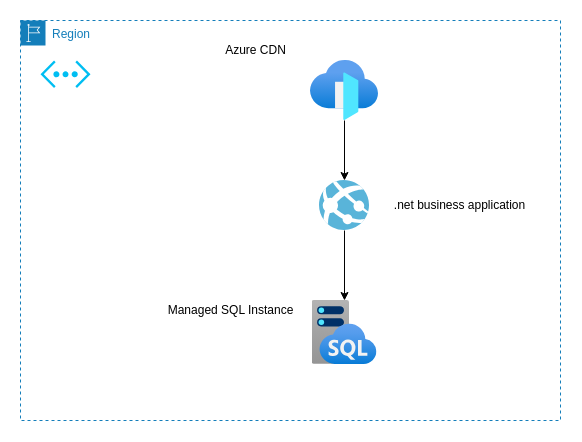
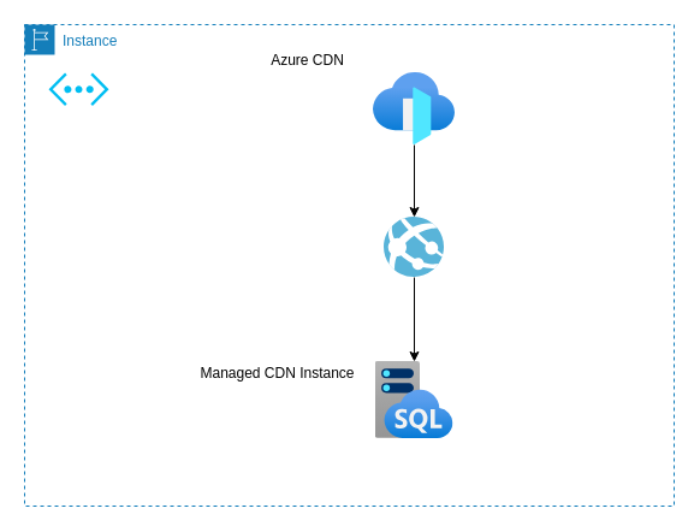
- <mxCell id="2" value="Region" style="points=[[0,0],[0.25,0],[0.5,0],[0.75,0],[1,0],[1,0.25],[1,0.5],[1,0.75],[1,1],[0.75,1],[0.5,1],[0.25,1],[0,1],[0,0.75],[0,0.5],[0,0.25]];outlineConnect=0;gradientColor=none;html=1;whiteSpace=wrap;fontSize=12;fontStyle=0;container=1;pointerEvents=0;collapsible=0;recursiveResize=0;shape=mxgraph.aws4.group;grIcon=mxgraph.aws4.group_region;strokeColor=#147EBA;fillColor=none;verticalAlign=top;align=left;spacingLeft=30;fontColor=#147EBA;dashed=1;" parent="1" vertex="1"><mxGeometry x="20" y="20" width="540" height="400" as="geometry" /></mxCell>
+ <mxCell id="2" value="Instance" style="points=[[0,0],[0.25,0],[0.5,0],[0.75,0],[1,0],[1,0.25],[1,0.5],[1,0.75],[1,1],[0.75,1],[0.5,1],[0.25,1],[0,1],[0,0.75],[0,0.5],[0,0.25]];outlineConnect=0;gradientColor=none;html=1;whiteSpace=wrap;fontSize=12;fontStyle=0;container=1;pointerEvents=0;collapsible=0;recursiveResize=0;shape=mxgraph.aws4.group;grIcon=mxgraph.aws4.group_region;strokeColor=#147EBA;fillColor=none;verticalAlign=top;align=left;spacingLeft=30;fontColor=#147EBA;dashed=1;" parent="1" vertex="1"><mxGeometry x="20" y="20" width="540" height="400" as="geometry" /></mxCell>
- <mxCell id="10" value=".net business application" style="text;html=1;align=center;verticalAlign=middle;resizable=0;points=[];autosize=1;strokeColor=none;fillColor=none;" parent="2" vertex="1"><mxGeometry x="364" y="170" width="150" height="30" as="geometry" /></mxCell>
- <mxCell id="11" value="Managed SQL Instance" style="text;html=1;align=center;verticalAlign=middle;resizable=0;points=[];autosize=1;strokeColor=none;fillColor=none;" parent="1" vertex="1"><mxGeometry x="155" y="295" width="150" height="30" as="geometry" /></mxCell>
+ <mxCell id="11" value="Managed CDN Instance" style="text;html=1;align=center;verticalAlign=middle;resizable=0;points=[];autosize=1;strokeColor=none;fillColor=none;" parent="1" vertex="1"><mxGeometry x="155" y="295" width="150" height="30" as="geometry" /></mxCell>
